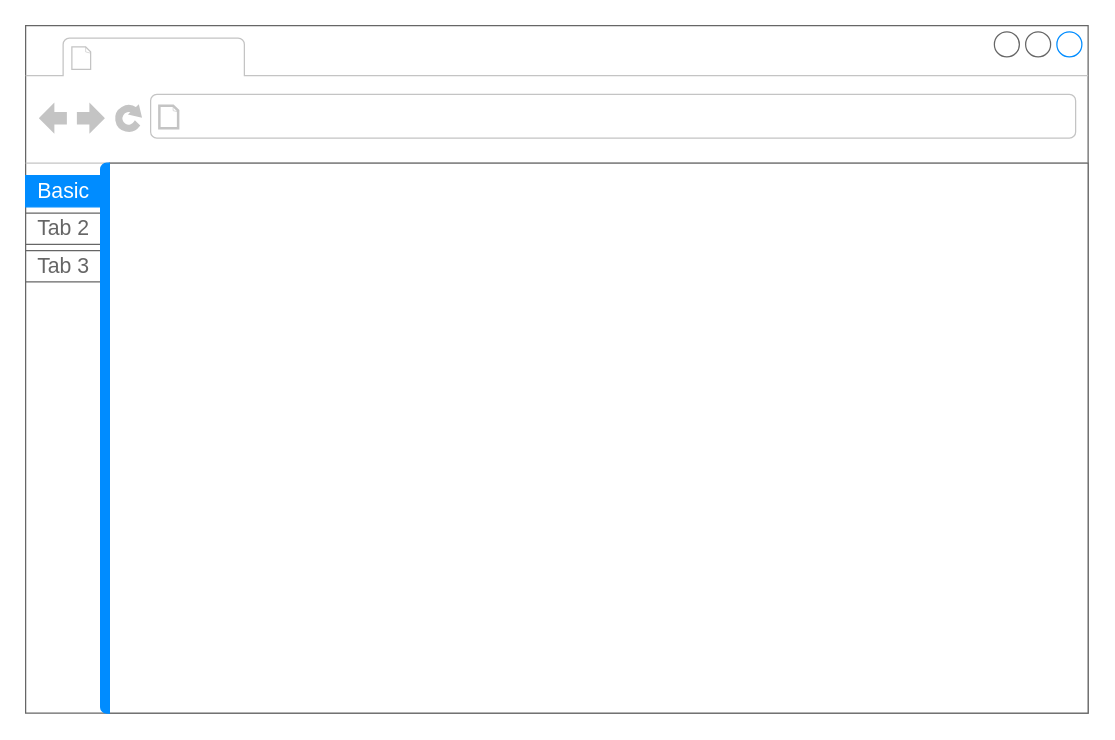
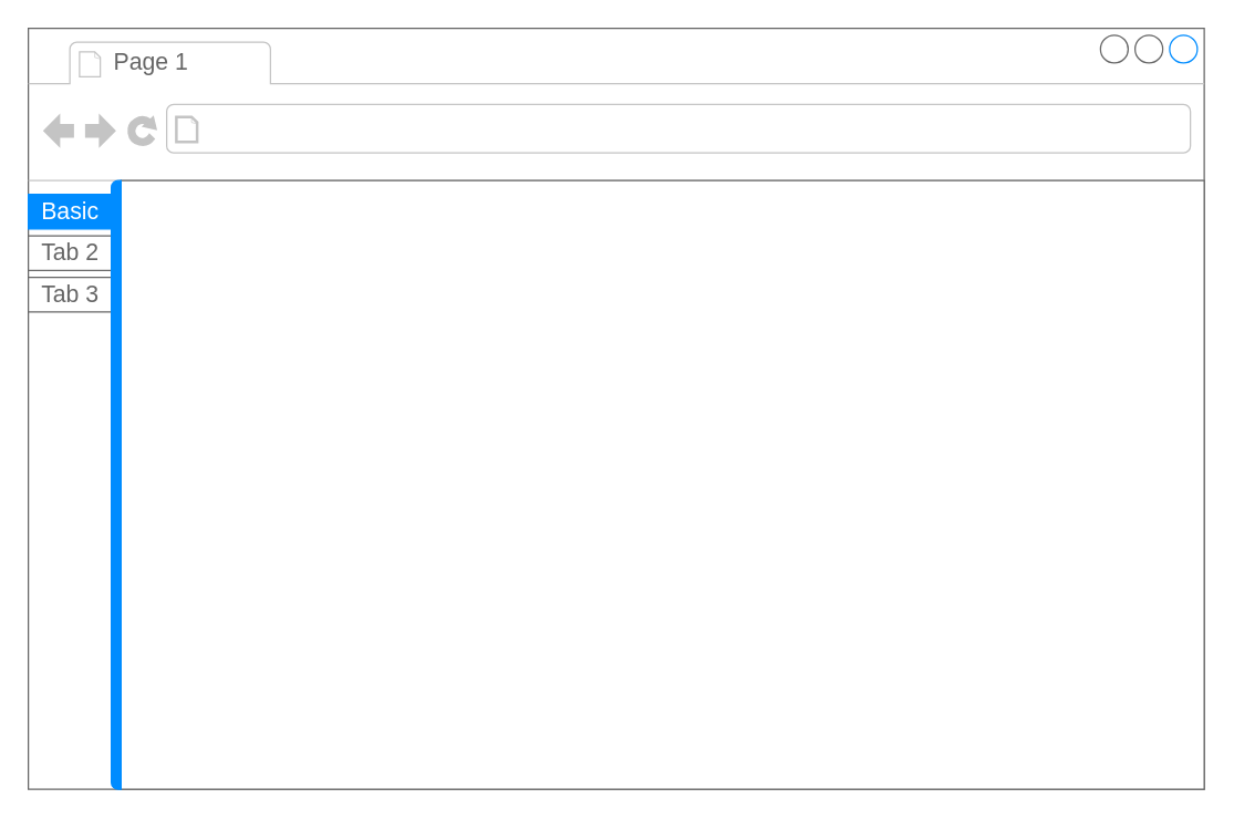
+ <mxCell id="3" value="Page 1" style="strokeWidth=1;shadow=0;dashed=0;align=center;html=1;shape=mxgraph.mockup.containers.anchor;fontSize=17;fontColor=#666666;align=left;whiteSpace=wrap;" vertex="1" parent="2"><mxGeometry x="60" y="12" width="110" height="26" as="geometry" /></mxCell>
